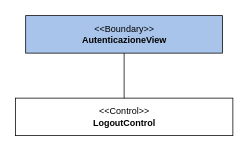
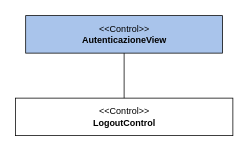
- <mxCell id="2" value="&amp;lt;&amp;lt;Boundary&amp;gt;&amp;gt;&lt;br&gt;&lt;b&gt;AutenticazioneView&lt;/b&gt;" style="html=1;fillColor=#A9C4EB;" vertex="1" parent="1"><mxGeometry x="33.75" y="20" width="262.5" height="50" as="geometry" /></mxCell>
+ <mxCell id="2" value="&amp;lt;&amp;lt;Control&amp;gt;&amp;gt;&lt;br&gt;&lt;b&gt;AutenticazioneView&lt;/b&gt;" style="html=1;fillColor=#A9C4EB;" vertex="1" parent="1"><mxGeometry x="33.75" y="20" width="262.5" height="50" as="geometry" /></mxCell>
